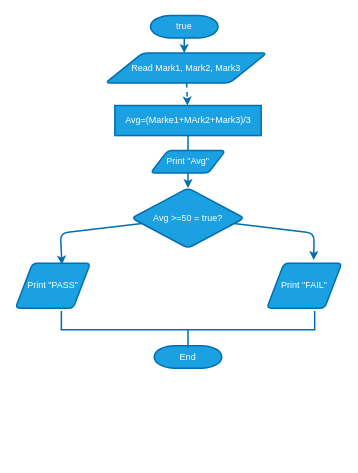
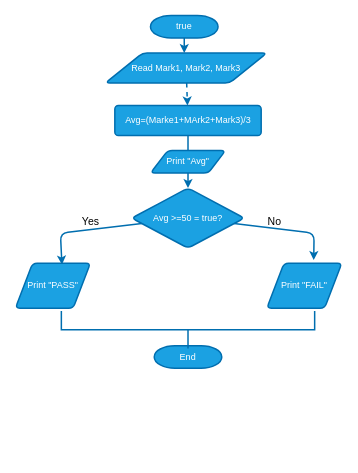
- <mxCell id="7" value="Avg=(Marke1+MArk2+Mark3)/3" style="whiteSpace=wrap;html=1;fillColor=#1ba1e2;strokeColor=#006EAF;fontColor=#ffffff;strokeWidth=2;arcSize=12;rounded=0;" vertex="1" parent="1"><mxGeometry x="152.5" y="140" width="195" height="40" as="geometry" /></mxCell>
+ <mxCell id="7" value="Avg=(Marke1+MArk2+Mark3)/3" style="whiteSpace=wrap;html=1;fillColor=#1ba1e2;strokeColor=#006EAF;fontColor=#ffffff;strokeWidth=2;rounded=1;arcSize=12;" vertex="1" parent="1"><mxGeometry x="152.5" y="140" width="195" height="40" as="geometry" /></mxCell>
+ <mxCell id="13" value="&lt;font style=&quot;font-size: 14px;&quot;&gt;Yes&lt;/font&gt;" style="text;html=1;align=center;verticalAlign=middle;resizable=0;points=[];autosize=1;strokeColor=none;fillColor=none;" vertex="1" parent="1"><mxGeometry x="95" y="280" width="50" height="30" as="geometry" /></mxCell>
+ <mxCell id="14" value="&lt;font style=&quot;font-size: 14px;&quot;&gt;No&lt;/font&gt;" style="text;html=1;align=center;verticalAlign=middle;resizable=0;points=[];autosize=1;strokeColor=none;fillColor=none;" vertex="1" parent="1"><mxGeometry x="345" y="280" width="40" height="30" as="geometry" /></mxCell>
